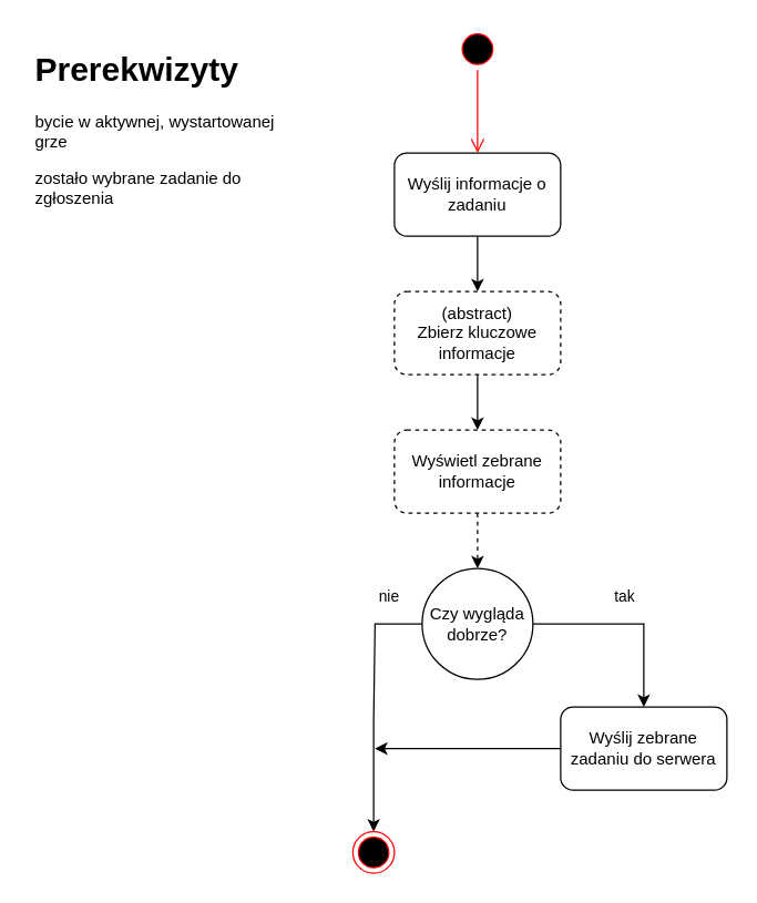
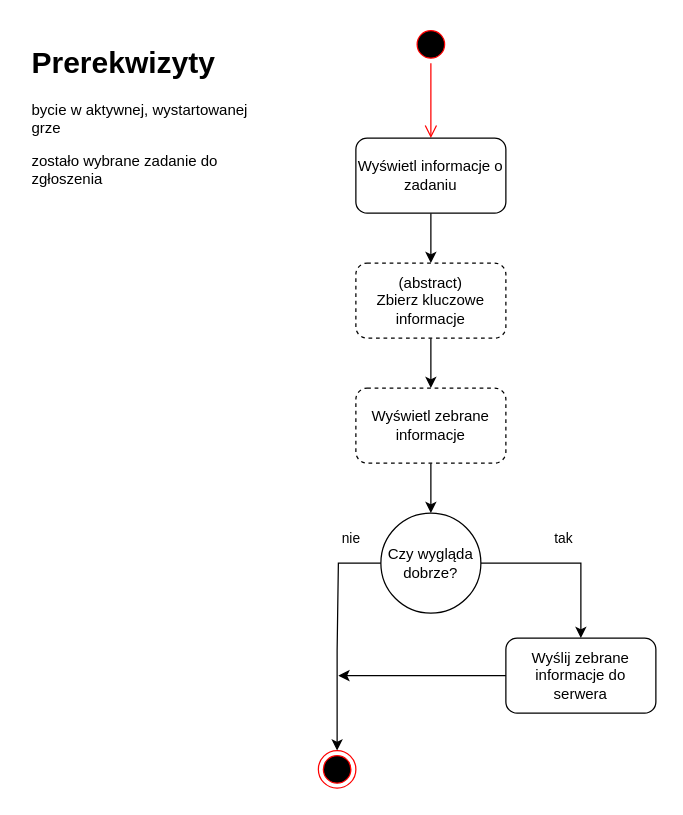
- <mxCell id="5" value="Wyślij informacje o zadaniu" style="rounded=1;whiteSpace=wrap;html=1;" vertex="1" parent="1"><mxGeometry x="284" y="110" width="120" height="60" as="geometry" /></mxCell>
+ <mxCell id="5" value="Wyświetl informacje o zadaniu" style="rounded=1;whiteSpace=wrap;html=1;" vertex="1" parent="1"><mxGeometry x="284" y="110" width="120" height="60" as="geometry" /></mxCell>
- <mxCell id="9" value="" style="edgeStyle=orthogonalEdgeStyle;rounded=0;orthogonalLoop=1;jettySize=auto;html=1;dashed=1;" edge="1" parent="1" source="10" target="11"><mxGeometry relative="1" as="geometry" /></mxCell>
+ <mxCell id="9" value="" style="edgeStyle=orthogonalEdgeStyle;rounded=0;orthogonalLoop=1;jettySize=auto;html=1;" edge="1" parent="1" source="10" target="11"><mxGeometry relative="1" as="geometry" /></mxCell>
- <mxCell id="12" value="Wyślij zebrane zadaniu do serwera" style="rounded=1;whiteSpace=wrap;html=1;" vertex="1" parent="1"><mxGeometry x="404" y="510" width="120" height="60" as="geometry" /></mxCell>
+ <mxCell id="12" value="Wyślij zebrane informacje do serwera" style="rounded=1;whiteSpace=wrap;html=1;" vertex="1" parent="1"><mxGeometry x="404" y="510" width="120" height="60" as="geometry" /></mxCell>
